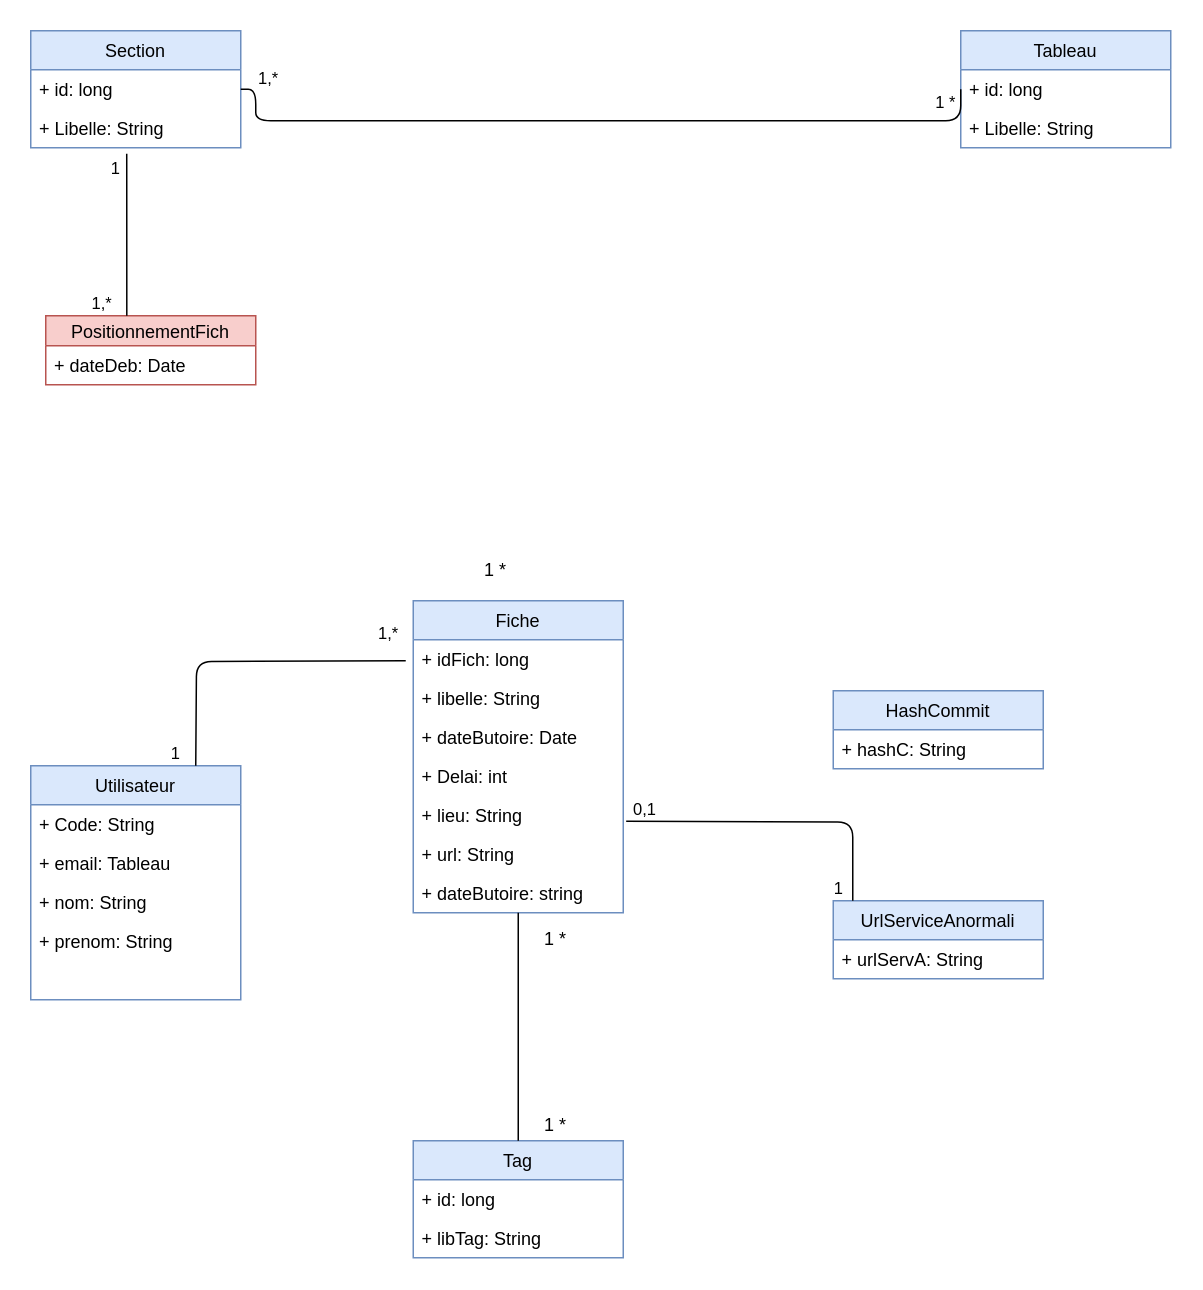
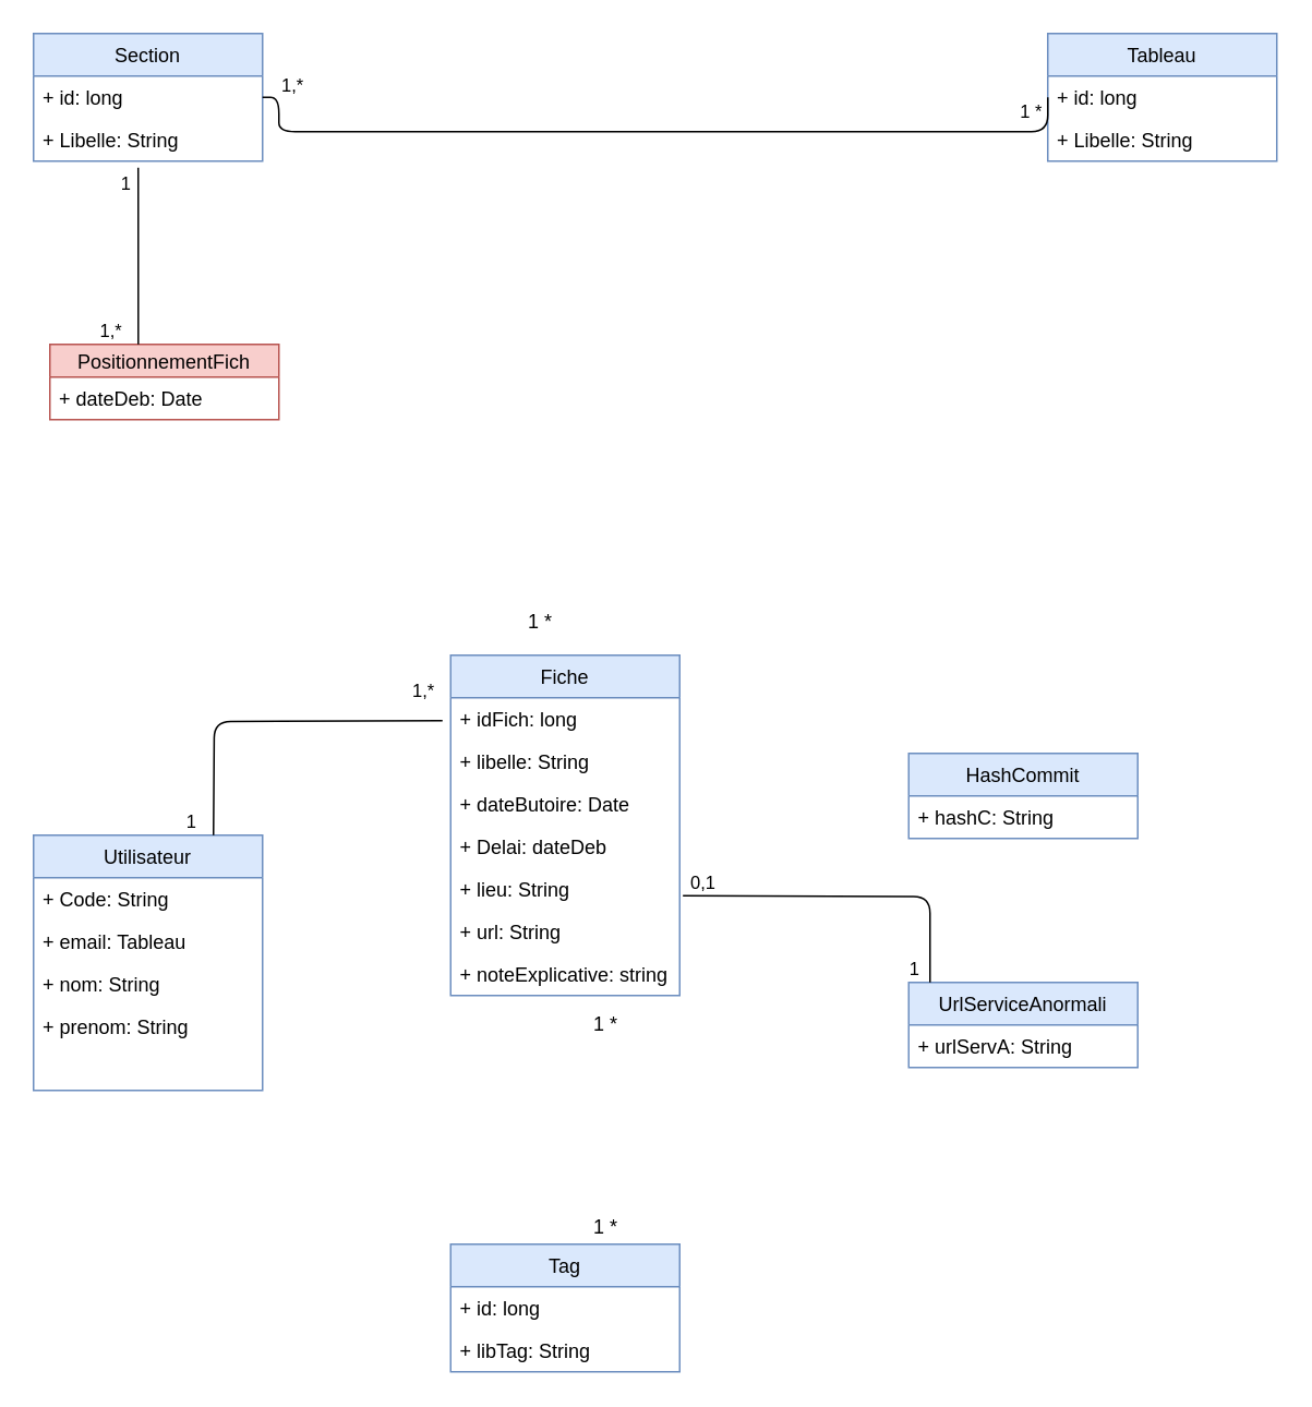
- <mxCell id="9" value="+ Delai: int" style="text;strokeColor=none;fillColor=none;align=left;verticalAlign=top;spacingLeft=4;spacingRight=4;overflow=hidden;rotatable=0;points=[[0,0.5],[1,0.5]];portConstraint=eastwest;" parent="5" vertex="1"><mxGeometry y="104" width="140" height="26" as="geometry" /></mxCell>
+ <mxCell id="9" value="+ Delai: dateDeb" style="text;strokeColor=none;fillColor=none;align=left;verticalAlign=top;spacingLeft=4;spacingRight=4;overflow=hidden;rotatable=0;points=[[0,0.5],[1,0.5]];portConstraint=eastwest;" parent="5" vertex="1"><mxGeometry y="104" width="140" height="26" as="geometry" /></mxCell>
- <mxCell id="12" value="+ dateButoire: string" style="text;strokeColor=none;fillColor=none;align=left;verticalAlign=top;spacingLeft=4;spacingRight=4;overflow=hidden;rotatable=0;points=[[0,0.5],[1,0.5]];portConstraint=eastwest;" parent="5" vertex="1"><mxGeometry y="182" width="140" height="26" as="geometry" /></mxCell>
+ <mxCell id="12" value="+ noteExplicative: string" style="text;strokeColor=none;fillColor=none;align=left;verticalAlign=top;spacingLeft=4;spacingRight=4;overflow=hidden;rotatable=0;points=[[0,0.5],[1,0.5]];portConstraint=eastwest;" parent="5" vertex="1"><mxGeometry y="182" width="140" height="26" as="geometry" /></mxCell>
- <mxCell id="43" value="" style="endArrow=none;html=1;exitX=0.5;exitY=0;exitDx=0;exitDy=0;entryX=0.5;entryY=1;entryDx=0;entryDy=0;" edge="1" parent="1" source="21" target="5"><mxGeometry width="50" height="50" relative="1" as="geometry"><mxPoint x="390" y="680" as="sourcePoint" /><mxPoint x="440" y="630" as="targetPoint" /></mxGeometry></mxCell>
